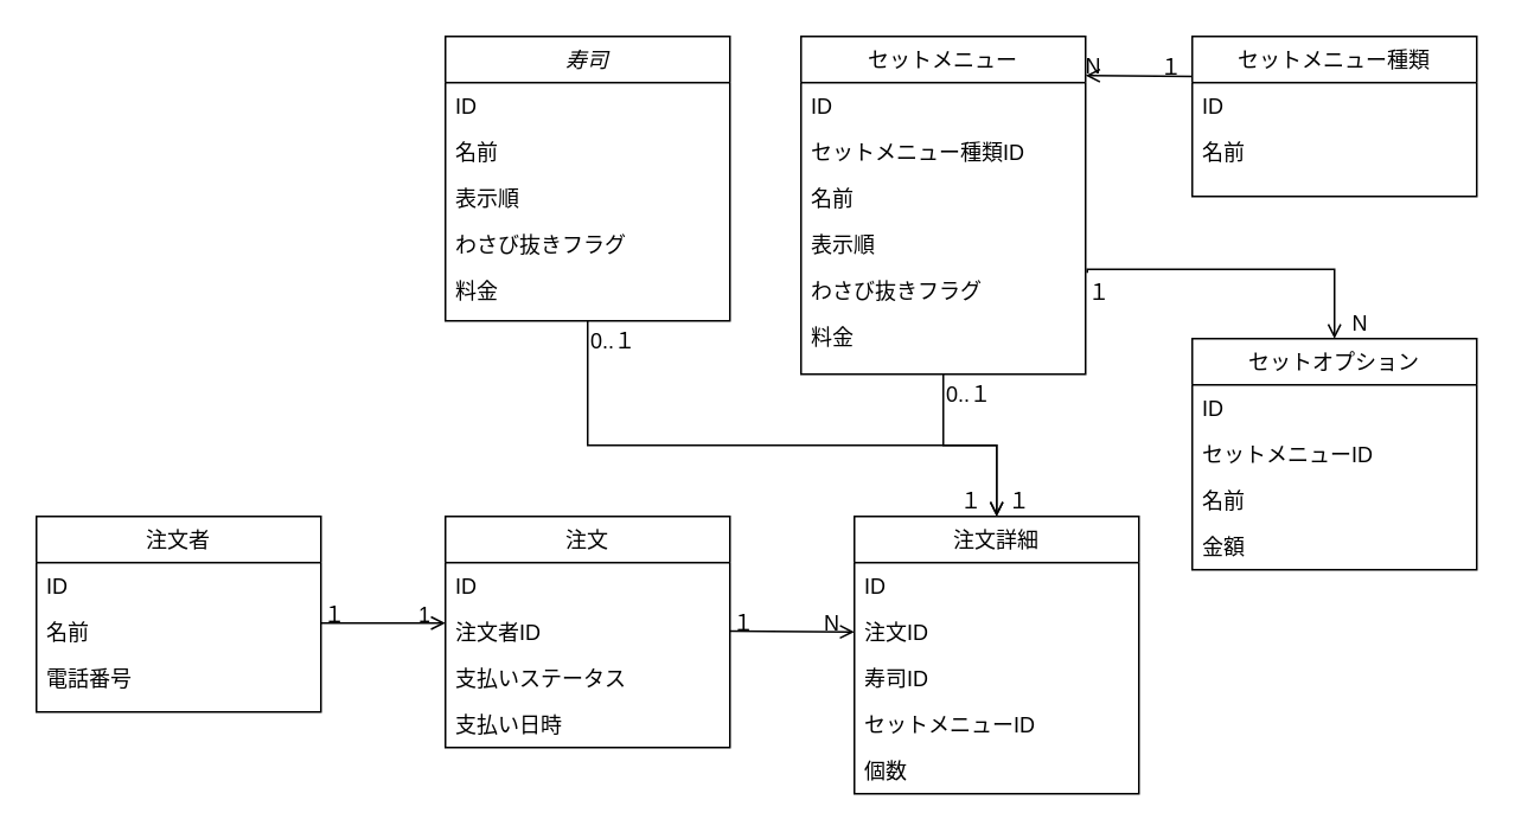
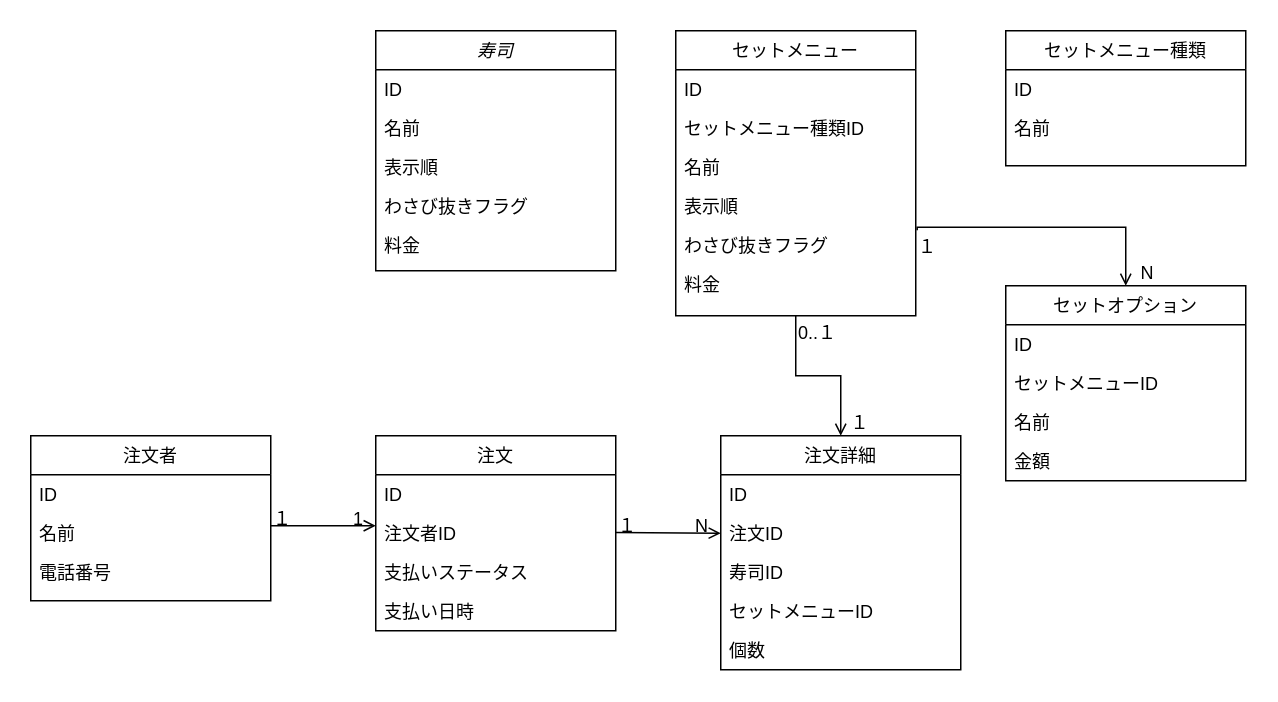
- <mxCell id="50" value="" style="endArrow=open;shadow=0;strokeWidth=1;rounded=0;endFill=1;edgeStyle=elbowEdgeStyle;elbow=vertical;exitX=0;exitY=0.25;exitDx=0;exitDy=0;entryX=1;entryY=0.111;entryDx=0;entryDy=0;entryPerimeter=0;" edge="1" parent="1" source="20" target="13"><mxGeometry x="0.5" y="41" relative="1" as="geometry"><mxPoint x="660" y="130" as="sourcePoint" /><mxPoint x="730" y="130" as="targetPoint" /><mxPoint x="-40" y="32" as="offset" /></mxGeometry></mxCell>
- <mxCell id="51" value="１" style="resizable=0;align=left;verticalAlign=bottom;labelBackgroundColor=none;fontSize=12;" connectable="0" vertex="1" parent="50"><mxGeometry x="-1" relative="1" as="geometry"><mxPoint x="-20" y="4" as="offset" /></mxGeometry></mxCell>
- <mxCell id="52" value="N" style="resizable=0;align=right;verticalAlign=bottom;labelBackgroundColor=none;fontSize=12;" connectable="0" vertex="1" parent="50"><mxGeometry x="1" relative="1" as="geometry"><mxPoint x="10" y="4" as="offset" /></mxGeometry></mxCell>
- <mxCell id="44" value="" style="endArrow=open;shadow=0;strokeWidth=1;rounded=0;endFill=1;edgeStyle=elbowEdgeStyle;elbow=vertical;exitX=0.5;exitY=1;exitDx=0;exitDy=0;entryX=0.5;entryY=0;entryDx=0;entryDy=0;" edge="1" parent="1" source="2" target="28"><mxGeometry x="0.5" y="41" relative="1" as="geometry"><mxPoint x="340" y="210" as="sourcePoint" /><mxPoint x="410" y="210" as="targetPoint" /><mxPoint x="-40" y="32" as="offset" /><Array as="points"><mxPoint x="450" y="250" /></Array></mxGeometry></mxCell>
- <mxCell id="45" value="0..１" style="resizable=0;align=left;verticalAlign=bottom;labelBackgroundColor=none;fontSize=12;" connectable="0" vertex="1" parent="44"><mxGeometry x="-1" relative="1" as="geometry"><mxPoint y="20" as="offset" /></mxGeometry></mxCell>
- <mxCell id="46" value="１" style="resizable=0;align=right;verticalAlign=bottom;labelBackgroundColor=none;fontSize=12;" connectable="0" vertex="1" parent="44"><mxGeometry x="1" relative="1" as="geometry"><mxPoint x="-7" as="offset" /></mxGeometry></mxCell>
